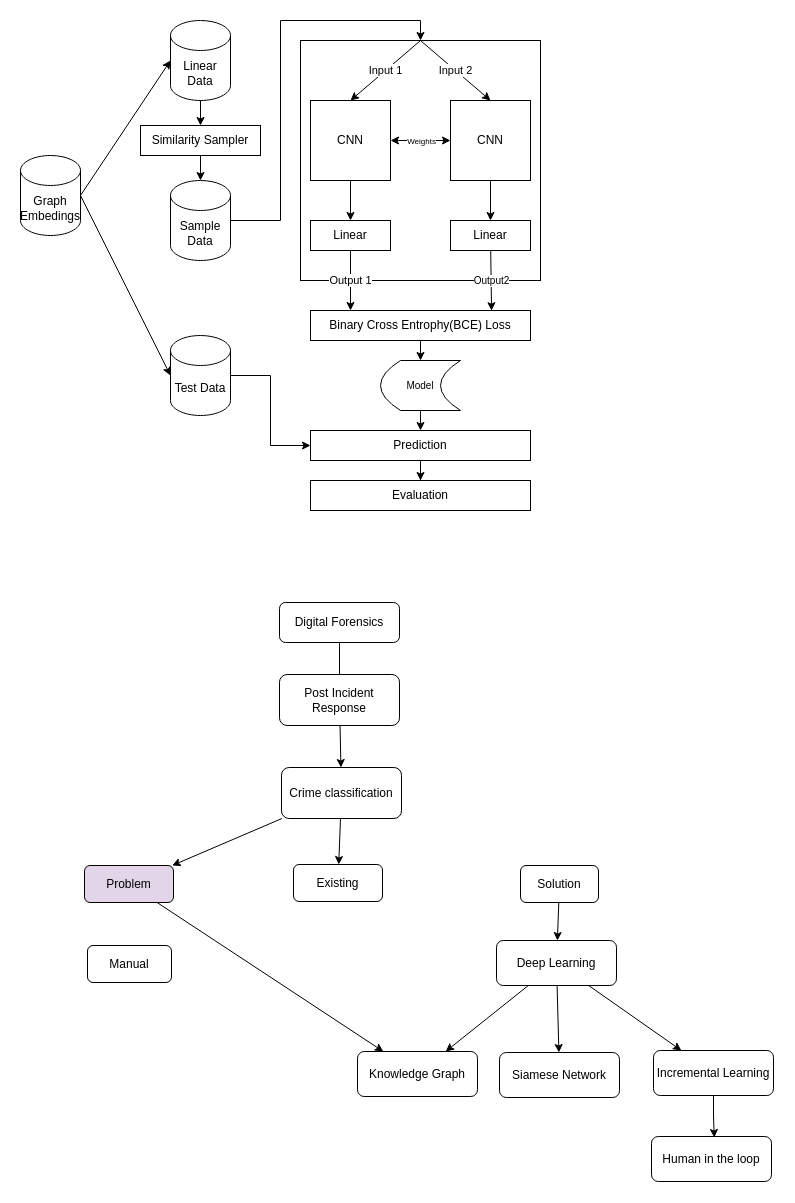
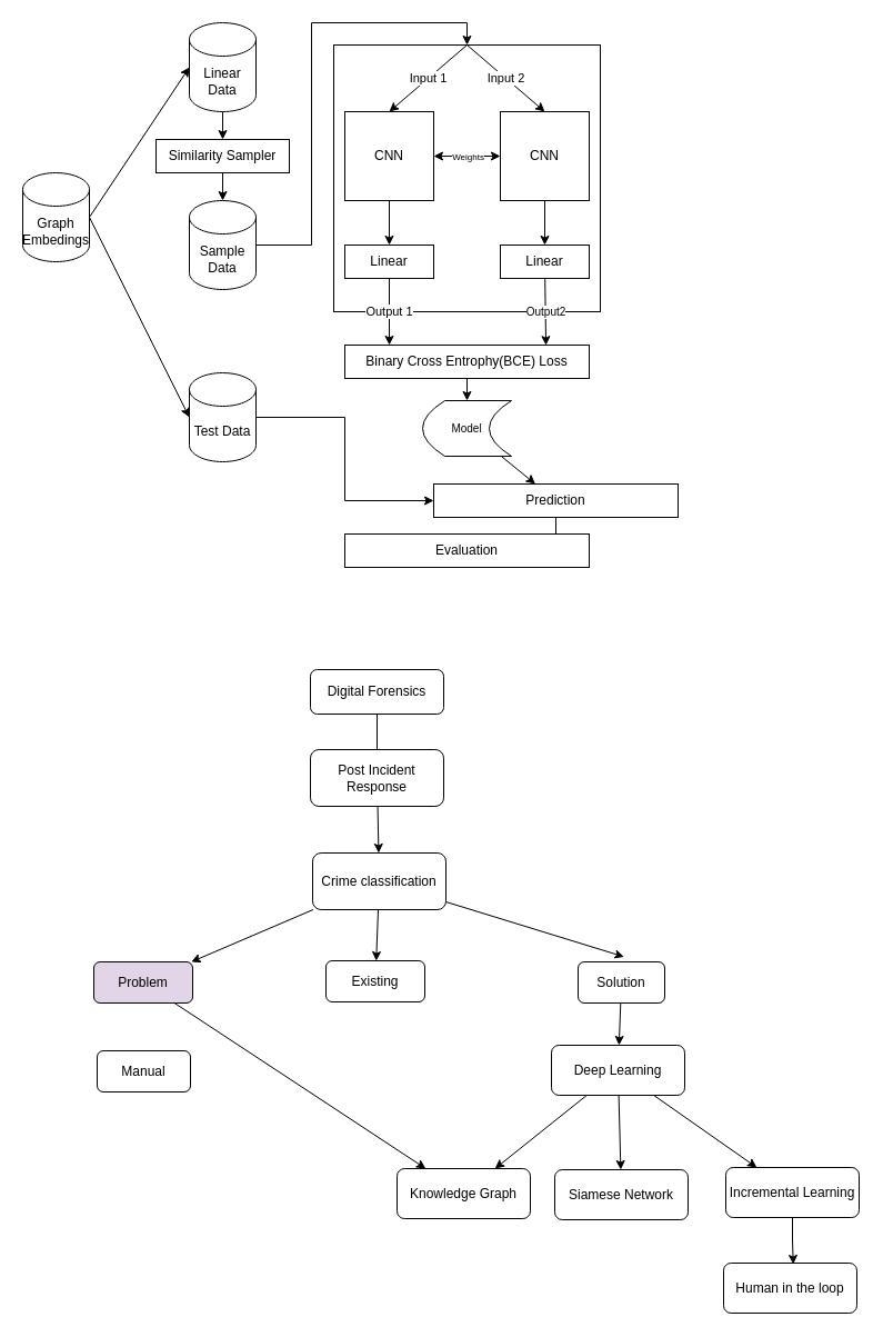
- <mxCell id="46" value="Prediction" style="rounded=0;whiteSpace=wrap;html=1;" vertex="1" parent="1"><mxGeometry x="310" y="430" width="220" height="30" as="geometry" /></mxCell>
+ <mxCell id="46" value="Prediction" style="rounded=0;whiteSpace=wrap;html=1;" vertex="1" parent="1"><mxGeometry x="390" y="435" width="220" height="30" as="geometry" /></mxCell>
+ <mxCell id="4" style="edgeStyle=none;rounded=0;orthogonalLoop=1;jettySize=auto;html=1;entryX=0.531;entryY=-0.124;entryDx=0;entryDy=0;entryPerimeter=0;" parent="1" source="6" target="9" edge="1"><mxGeometry relative="1" as="geometry" /></mxCell>
